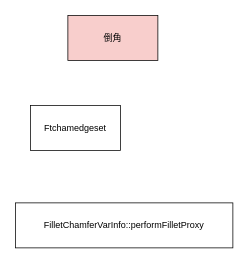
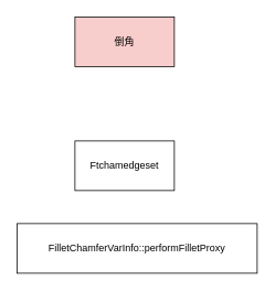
- <mxCell id="3" value="Ftchamedgeset" style="rounded=0;whiteSpace=wrap;html=1;" vertex="1" parent="1"><mxGeometry x="40" y="140" width="120" height="60" as="geometry" /></mxCell>
+ <mxCell id="3" value="Ftchamedgeset" style="rounded=0;whiteSpace=wrap;html=1;" vertex="1" parent="1"><mxGeometry x="90" y="170" width="120" height="60" as="geometry" /></mxCell>
